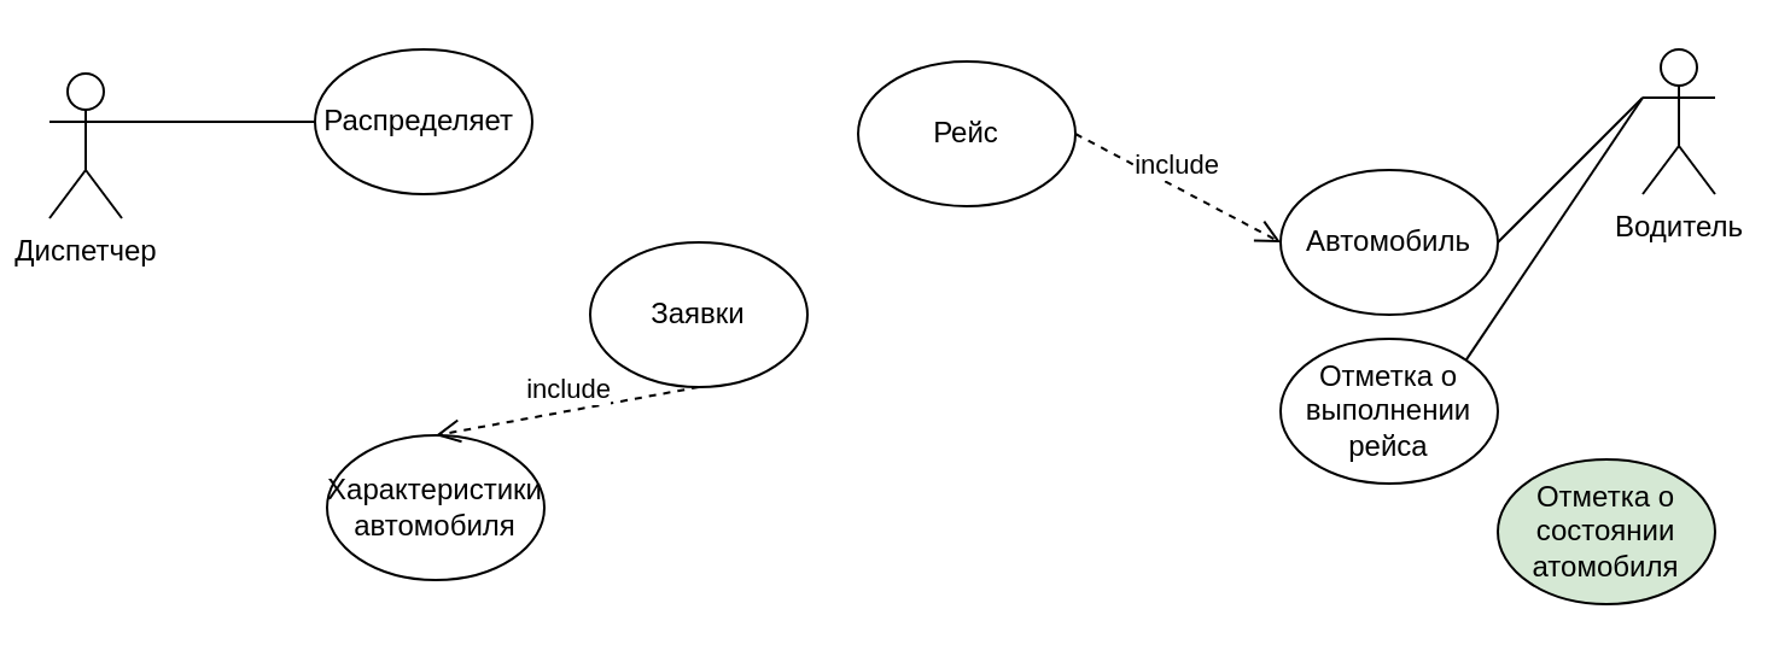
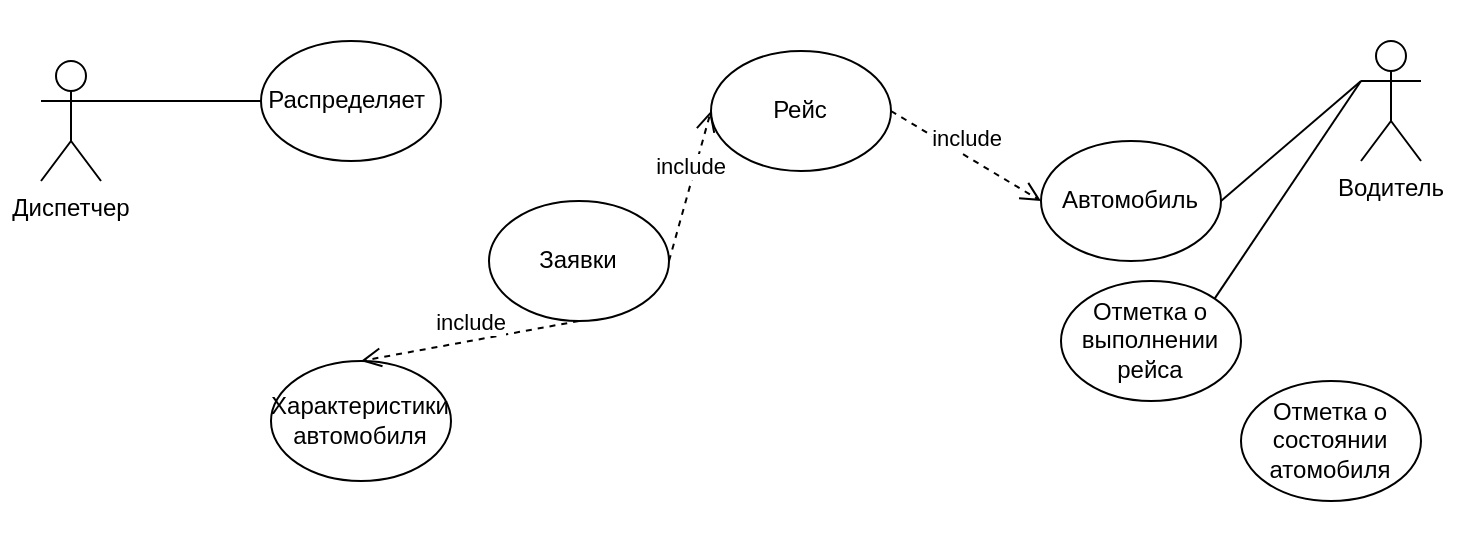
- <mxCell id="5" value="Автомобиль" style="ellipse;whiteSpace=wrap;html=1;" parent="1" vertex="1"><mxGeometry x="530" y="70" width="90" height="60" as="geometry" /></mxCell>
+ <mxCell id="5" value="Автомобиль" style="ellipse;whiteSpace=wrap;html=1;" parent="1" vertex="1"><mxGeometry x="520" y="70" width="90" height="60" as="geometry" /></mxCell>
+ <mxCell id="11" value="include" style="html=1;verticalAlign=bottom;endArrow=open;dashed=1;endSize=8;curved=0;rounded=0;entryX=0;entryY=0.5;entryDx=0;entryDy=0;exitX=1;exitY=0.5;exitDx=0;exitDy=0;" parent="1" source="10" target="6" edge="1"><mxGeometry relative="1" as="geometry"><mxPoint x="390" y="240" as="sourcePoint" /><mxPoint x="460" y="220" as="targetPoint" /><Array as="points" /></mxGeometry></mxCell>
- <mxCell id="14" value="Отметка о состоянии атомобиля" style="ellipse;whiteSpace=wrap;html=1;fillColor=#d5e8d4;" vertex="1" parent="1"><mxGeometry x="620" y="190" width="90" height="60" as="geometry" /></mxCell>
+ <mxCell id="14" value="Отметка о состоянии атомобиля" style="ellipse;whiteSpace=wrap;html=1;" vertex="1" parent="1"><mxGeometry x="620" y="190" width="90" height="60" as="geometry" /></mxCell>
